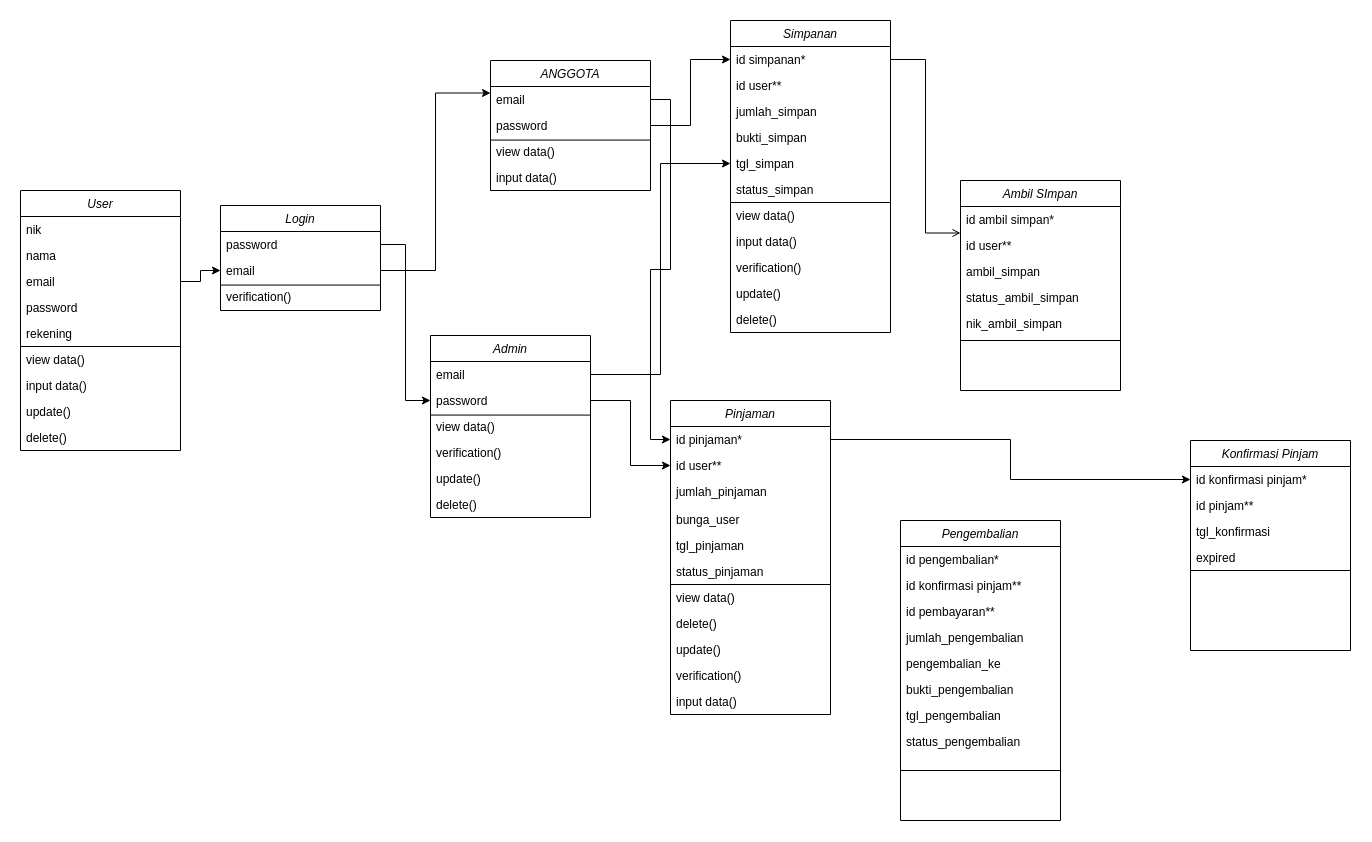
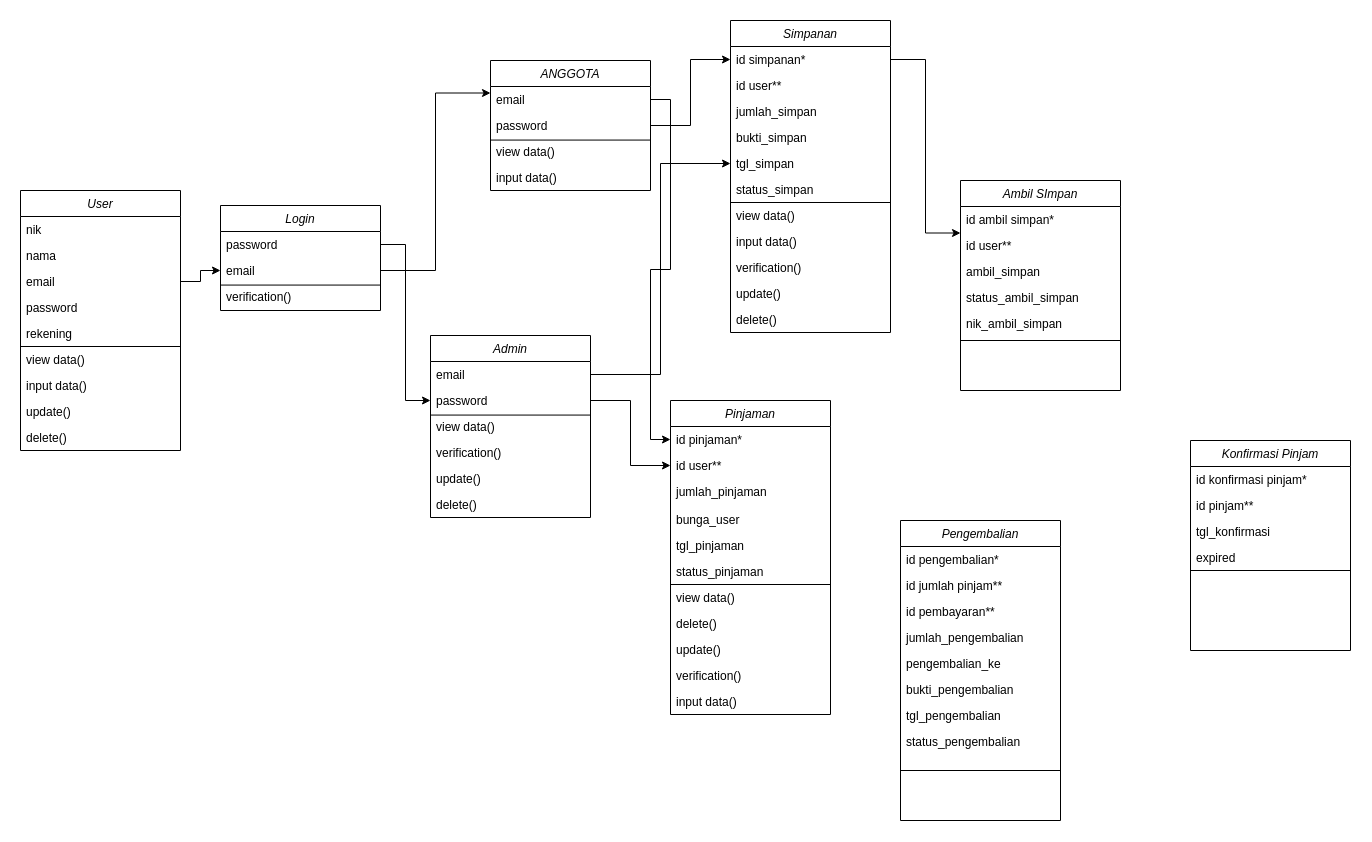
- <mxCell id="85" style="edgeStyle=orthogonalEdgeStyle;rounded=0;orthogonalLoop=1;jettySize=auto;html=1;exitX=1;exitY=0.5;exitDx=0;exitDy=0;entryX=0;entryY=0.25;entryDx=0;entryDy=0;endArrow=open;" parent="1" source="22" target="64" edge="1"><mxGeometry relative="1" as="geometry" /></mxCell>
+ <mxCell id="85" style="edgeStyle=orthogonalEdgeStyle;rounded=0;orthogonalLoop=1;jettySize=auto;html=1;exitX=1;exitY=0.5;exitDx=0;exitDy=0;entryX=0;entryY=0.25;entryDx=0;entryDy=0;" parent="1" source="22" target="64" edge="1"><mxGeometry relative="1" as="geometry" /></mxCell>
- <mxCell id="87" style="edgeStyle=orthogonalEdgeStyle;rounded=0;orthogonalLoop=1;jettySize=auto;html=1;exitX=1;exitY=0.5;exitDx=0;exitDy=0;entryX=0;entryY=0.5;entryDx=0;entryDy=0;" parent="1" source="35" target="49" edge="1"><mxGeometry relative="1" as="geometry" /></mxCell>
- <mxCell id="56" value="id konfirmasi pinjam**" style="text;align=left;verticalAlign=top;spacingLeft=4;spacingRight=4;overflow=hidden;rotatable=0;points=[[0,0.5],[1,0.5]];portConstraint=eastwest;" parent="54" vertex="1"><mxGeometry y="52" width="160" height="26" as="geometry" /></mxCell>
+ <mxCell id="56" value="id jumlah pinjam**" style="text;align=left;verticalAlign=top;spacingLeft=4;spacingRight=4;overflow=hidden;rotatable=0;points=[[0,0.5],[1,0.5]];portConstraint=eastwest;" parent="54" vertex="1"><mxGeometry y="52" width="160" height="26" as="geometry" /></mxCell>
